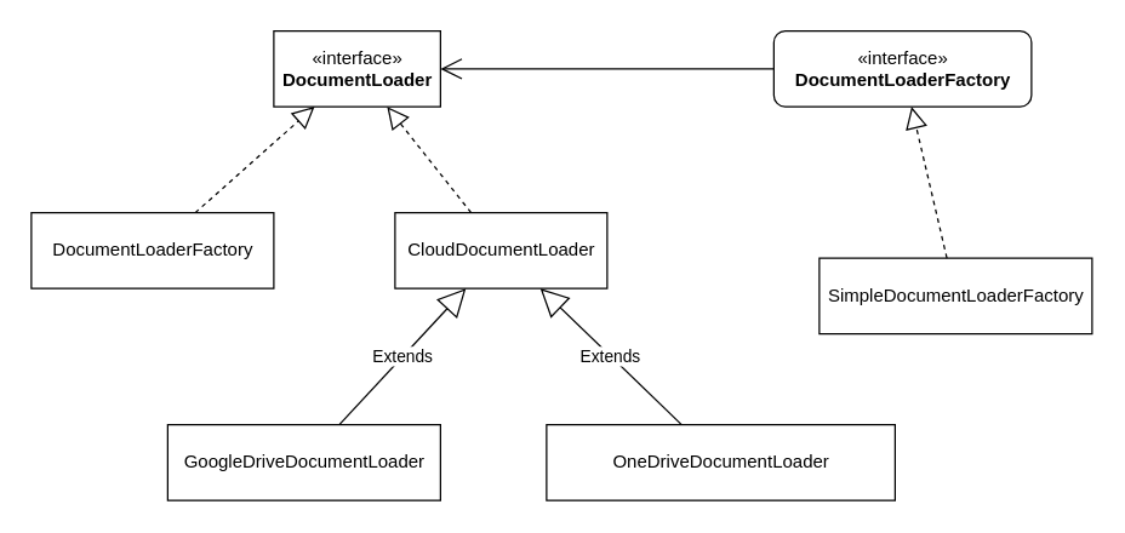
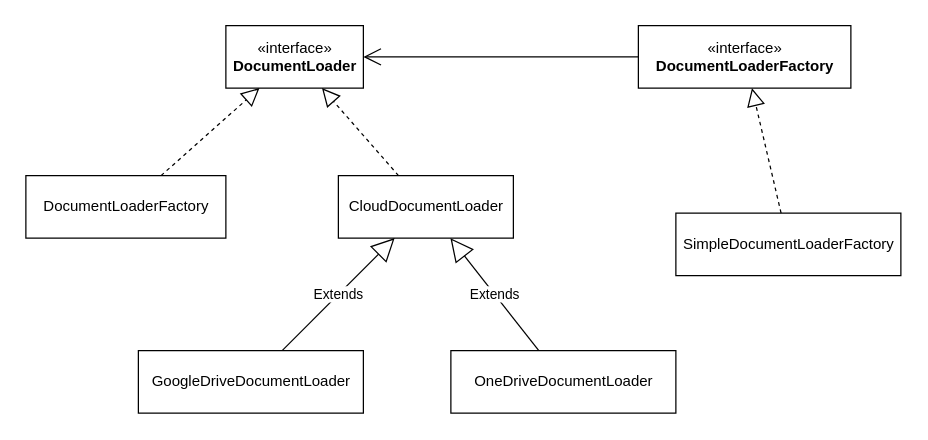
- <mxCell id="12" value="«interface»&lt;br&gt;&lt;b&gt;DocumentLoaderFactory&lt;/b&gt;" style="html=1;rounded=1;" vertex="1" parent="1"><mxGeometry x="510" y="20" width="170" height="50" as="geometry" /></mxCell>
+ <mxCell id="12" value="«interface»&lt;br&gt;&lt;b&gt;DocumentLoaderFactory&lt;/b&gt;" style="html=1;" vertex="1" parent="1"><mxGeometry x="510" y="20" width="170" height="50" as="geometry" /></mxCell>
- <mxCell id="5" value="CloudDocumentLoader" style="html=1;" vertex="1" parent="1"><mxGeometry x="260" y="140" width="140" height="50" as="geometry" /></mxCell>
+ <mxCell id="5" value="CloudDocumentLoader" style="html=1;" vertex="1" parent="1"><mxGeometry x="270" y="140" width="140" height="50" as="geometry" /></mxCell>
- <mxCell id="9" value="OneDriveDocumentLoader" style="html=1;" vertex="1" parent="1"><mxGeometry x="360" y="280" width="230" height="50" as="geometry" /></mxCell>
+ <mxCell id="9" value="OneDriveDocumentLoader" style="html=1;" vertex="1" parent="1"><mxGeometry x="360" y="280" width="180" height="50" as="geometry" /></mxCell>
